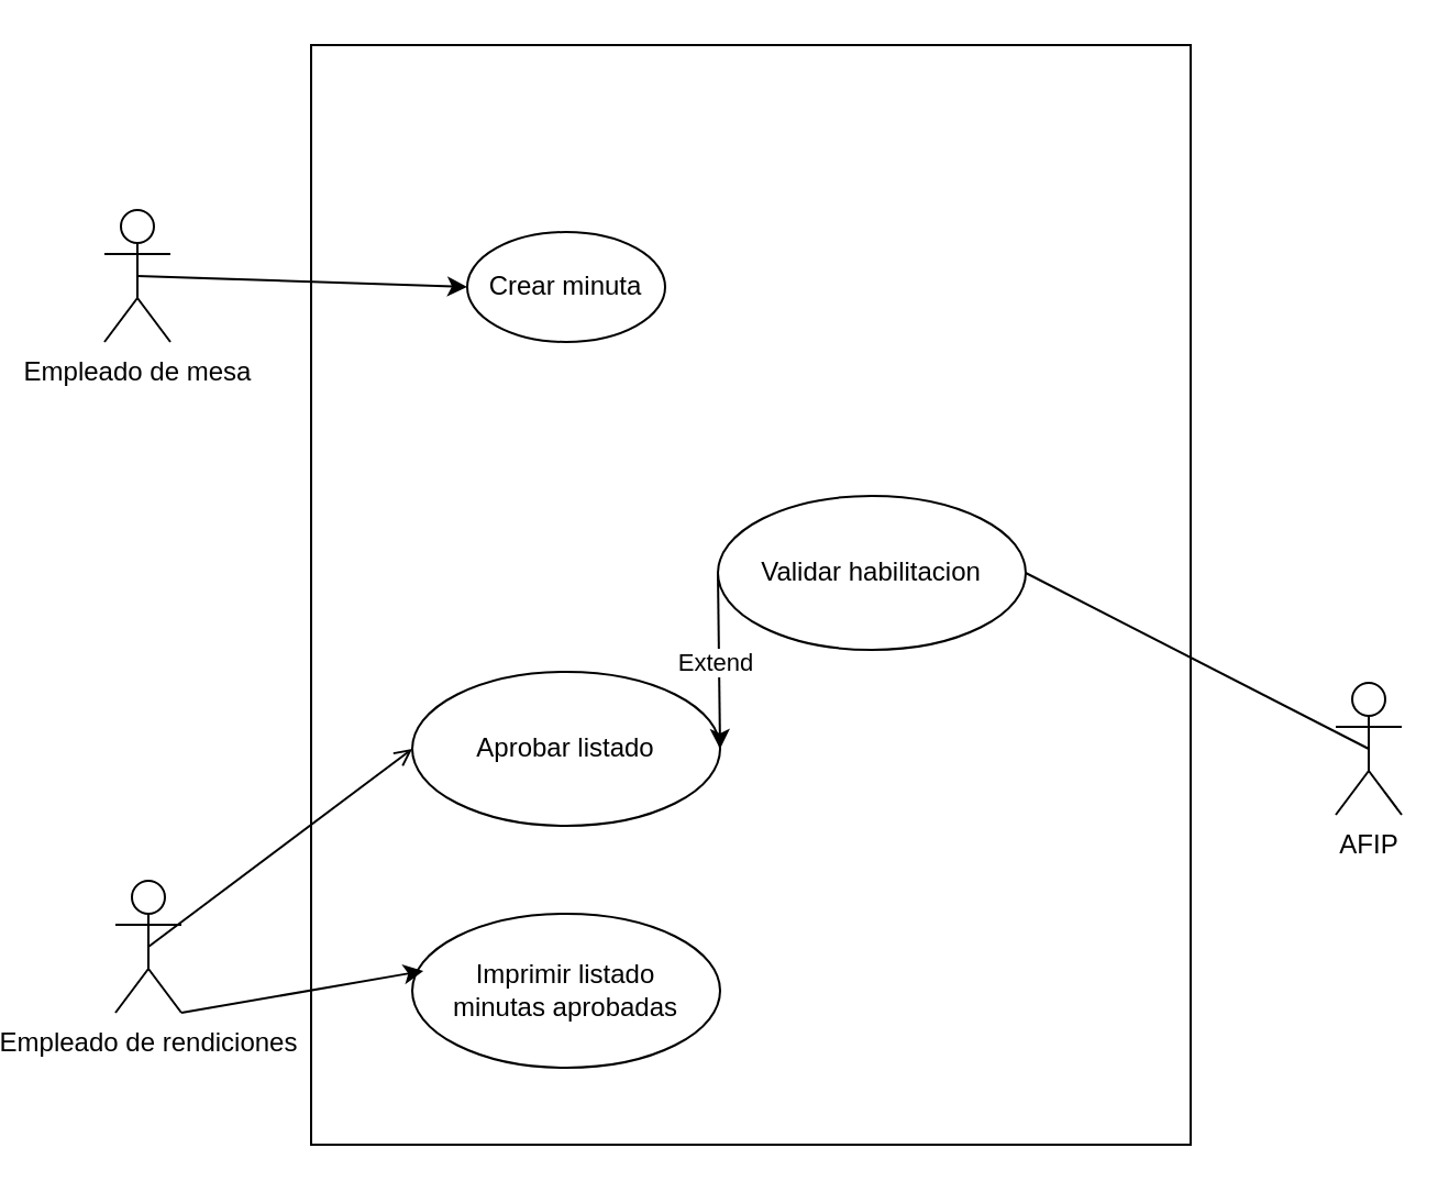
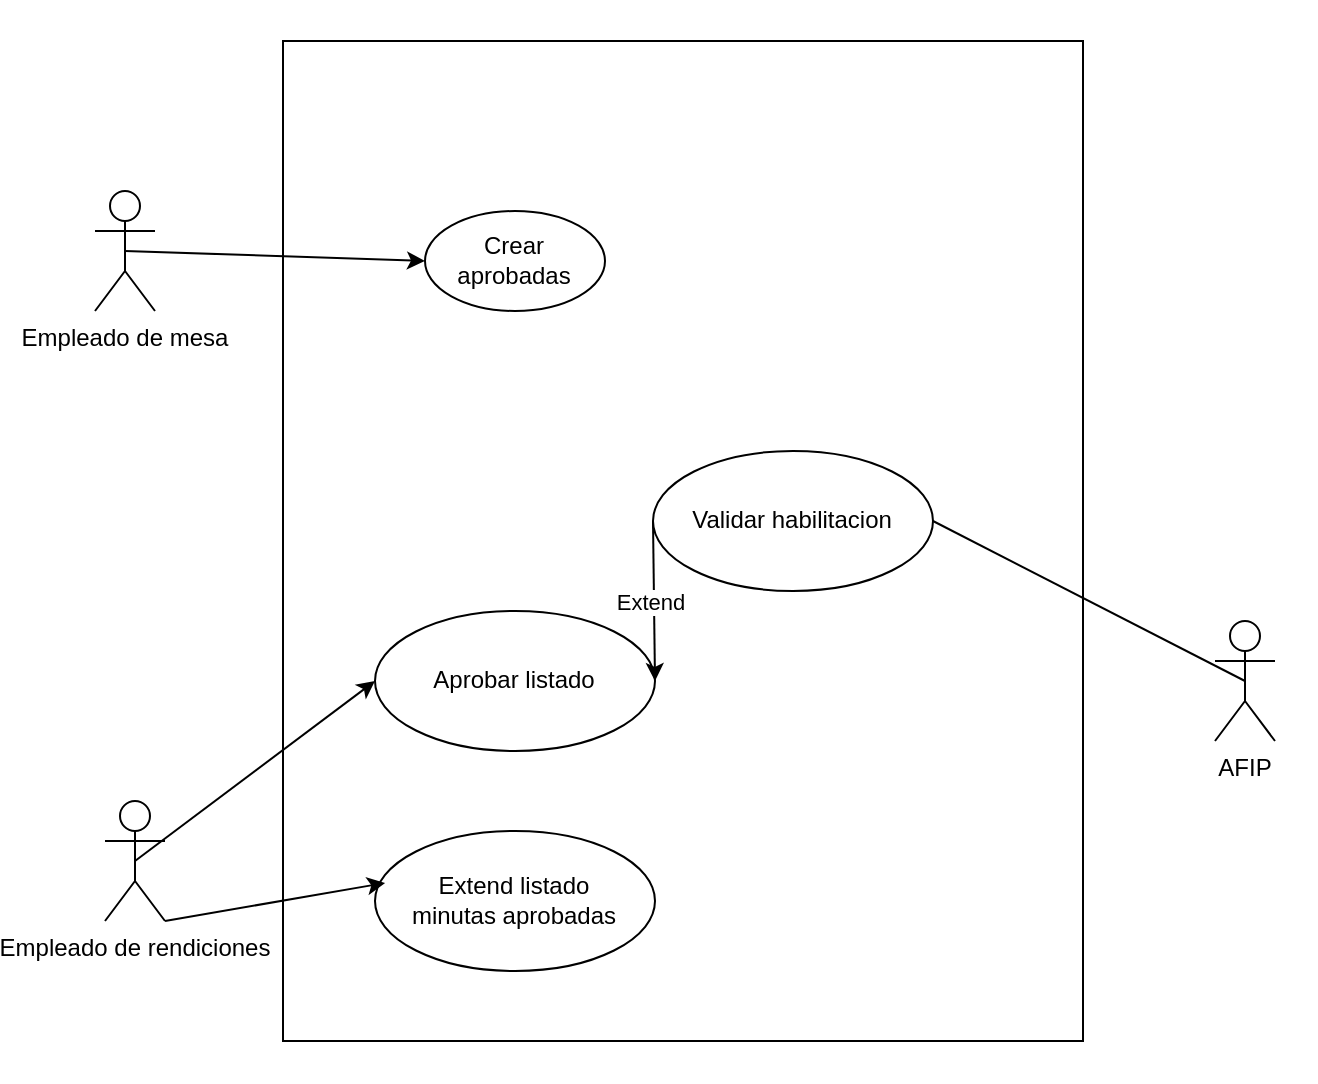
- <mxCell id="12" value="Crear minuta" style="ellipse;whiteSpace=wrap;html=1;" parent="1" vertex="1"><mxGeometry x="185" y="105" width="90" height="50" as="geometry" /></mxCell>
+ <mxCell id="12" value="Crear aprobadas" style="ellipse;whiteSpace=wrap;html=1;" parent="1" vertex="1"><mxGeometry x="185" y="105" width="90" height="50" as="geometry" /></mxCell>
- <mxCell id="5" style="edgeStyle=none;rounded=0;orthogonalLoop=1;jettySize=auto;html=1;exitX=0.5;exitY=0.5;exitDx=0;exitDy=0;exitPerimeter=0;entryX=0;entryY=0.5;entryDx=0;entryDy=0;endArrow=open;" parent="1" source="6" target="8" edge="1"><mxGeometry relative="1" as="geometry" /></mxCell>
+ <mxCell id="5" style="edgeStyle=none;rounded=0;orthogonalLoop=1;jettySize=auto;html=1;exitX=0.5;exitY=0.5;exitDx=0;exitDy=0;exitPerimeter=0;entryX=0;entryY=0.5;entryDx=0;entryDy=0;" parent="1" source="6" target="8" edge="1"><mxGeometry relative="1" as="geometry" /></mxCell>
- <mxCell id="13" value="Imprimir listado&lt;div&gt;minutas aprobadas&lt;/div&gt;" style="ellipse;whiteSpace=wrap;html=1;" parent="1" vertex="1"><mxGeometry x="160" y="415" width="140" height="70" as="geometry" /></mxCell>
+ <mxCell id="13" value="Extend listado&lt;div&gt;minutas aprobadas&lt;/div&gt;" style="ellipse;whiteSpace=wrap;html=1;" parent="1" vertex="1"><mxGeometry x="160" y="415" width="140" height="70" as="geometry" /></mxCell>
